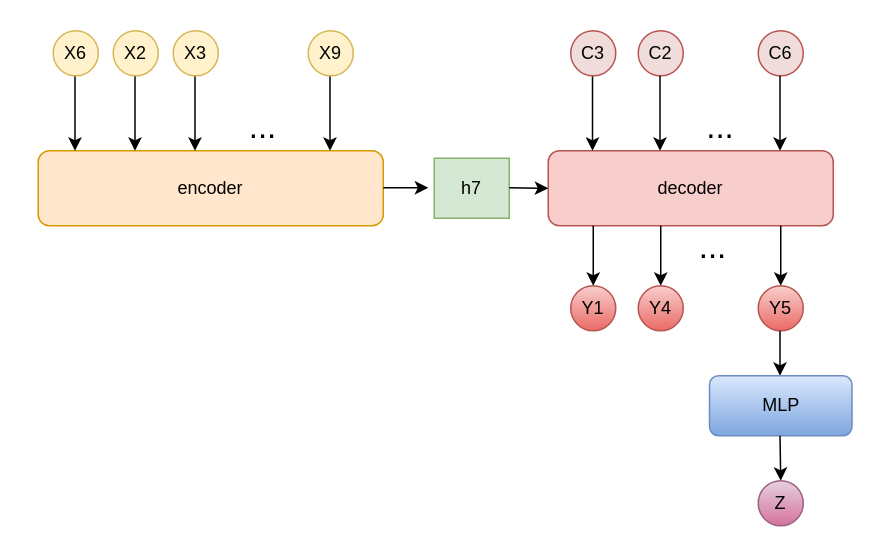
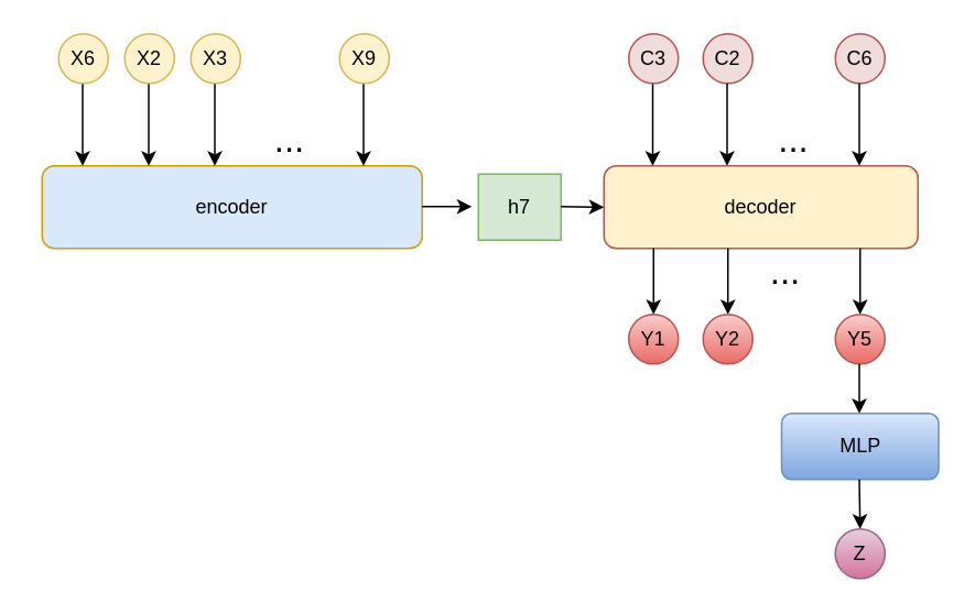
- <mxCell id="4" value="encoder" style="rounded=1;whiteSpace=wrap;html=1;fillColor=#ffe6cc;strokeColor=#d79b00;" parent="1" vertex="1"><mxGeometry x="25" y="100" width="230" height="50" as="geometry" /></mxCell>
+ <mxCell id="4" value="encoder" style="rounded=1;whiteSpace=wrap;html=1;fillColor=#dae8fc;strokeColor=#d79b00;" parent="1" vertex="1"><mxGeometry x="25" y="100" width="230" height="50" as="geometry" /></mxCell>
- <mxCell id="5" value="decoder" style="rounded=1;whiteSpace=wrap;html=1;fillColor=#f8cecc;strokeColor=#b85450;" parent="1" vertex="1"><mxGeometry x="365" y="100" width="190" height="50" as="geometry" /></mxCell>
+ <mxCell id="5" value="decoder" style="rounded=1;whiteSpace=wrap;html=1;fillColor=#fff2cc;strokeColor=#b85450;" parent="1" vertex="1"><mxGeometry x="365" y="100" width="190" height="50" as="geometry" /></mxCell>
- <mxCell id="31" value="Y4" style="text;html=1;align=center;verticalAlign=middle;whiteSpace=wrap;rounded=0;" parent="1" vertex="1"><mxGeometry x="410" y="190" width="60" height="30" as="geometry" /></mxCell>
+ <mxCell id="31" value="Y2" style="text;html=1;align=center;verticalAlign=middle;whiteSpace=wrap;rounded=0;" parent="1" vertex="1"><mxGeometry x="410" y="190" width="60" height="30" as="geometry" /></mxCell>
